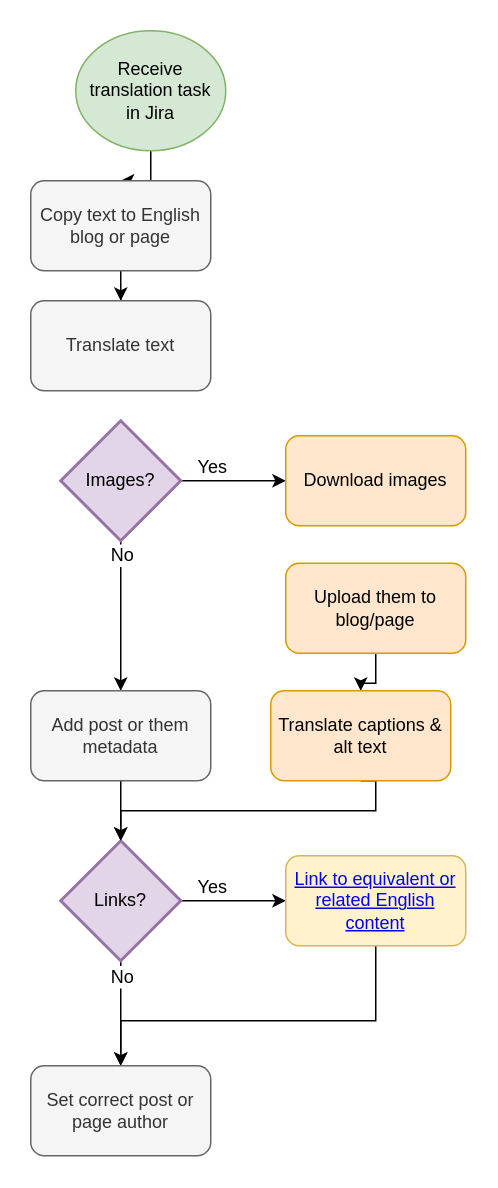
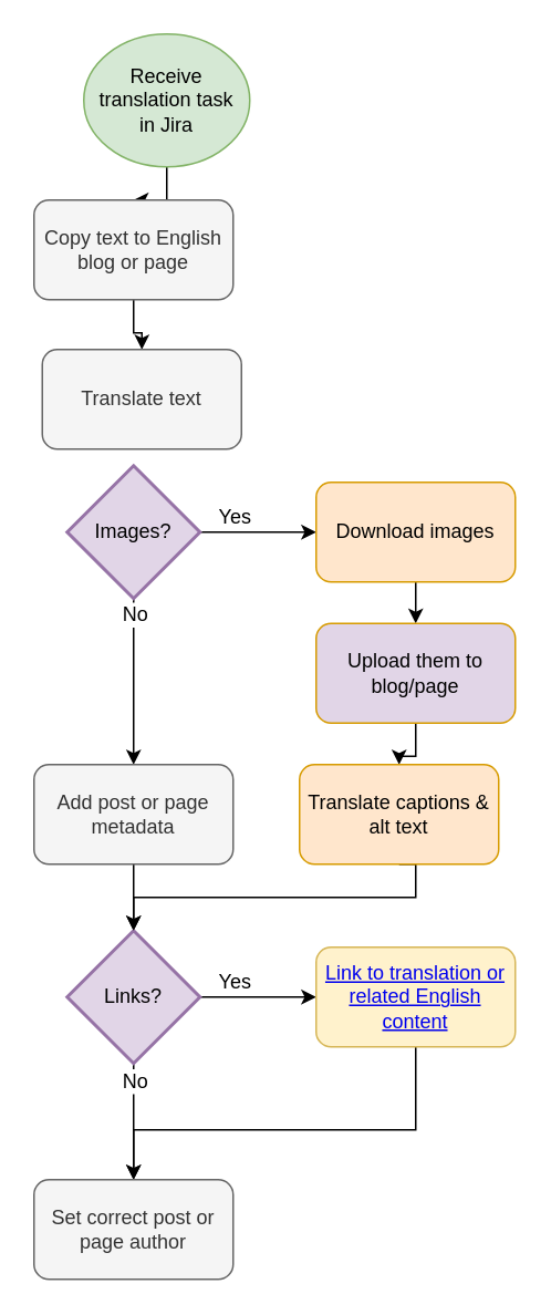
- <mxCell id="6" value="Translate text" style="rounded=1;whiteSpace=wrap;html=1;fillColor=#f5f5f5;strokeColor=#666666;fontColor=#333333;" parent="1" vertex="1"><mxGeometry x="20" y="200" width="120" height="60" as="geometry" /></mxCell>
+ <mxCell id="6" value="Translate text" style="rounded=1;whiteSpace=wrap;html=1;fillColor=#f5f5f5;strokeColor=#666666;fontColor=#333333;" parent="1" vertex="1"><mxGeometry x="25" y="210" width="120" height="60" as="geometry" /></mxCell>
+ <mxCell id="22" value="" style="edgeStyle=orthogonalEdgeStyle;rounded=0;orthogonalLoop=1;jettySize=auto;html=1;" parent="1" source="23" target="25" edge="1"><mxGeometry relative="1" as="geometry" /></mxCell>
- <mxCell id="25" value="Upload them to blog/page" style="rounded=1;whiteSpace=wrap;html=1;fillColor=#ffe6cc;strokeColor=#d79b00;" parent="1" vertex="1"><mxGeometry x="190" y="375" width="120" height="60" as="geometry" /></mxCell>
+ <mxCell id="25" value="Upload them to blog/page" style="rounded=1;whiteSpace=wrap;html=1;fillColor=#e1d5e7;strokeColor=#d79b00;" parent="1" vertex="1"><mxGeometry x="190" y="375" width="120" height="60" as="geometry" /></mxCell>
- <mxCell id="13" value="Add post or them metadata" style="rounded=1;whiteSpace=wrap;html=1;fillColor=#f5f5f5;strokeColor=#666666;fontColor=#333333;" parent="1" vertex="1"><mxGeometry x="20" y="460" width="120" height="60" as="geometry" /></mxCell>
+ <mxCell id="13" value="Add post or page metadata" style="rounded=1;whiteSpace=wrap;html=1;fillColor=#f5f5f5;strokeColor=#666666;fontColor=#333333;" parent="1" vertex="1"><mxGeometry x="20" y="460" width="120" height="60" as="geometry" /></mxCell>
- <mxCell id="20" value="Link to equivalent or related English content" style="rounded=1;whiteSpace=wrap;html=1;fillColor=#fff2cc;strokeColor=#d6b656;fontColor=#0000EE;fontStyle=4;" parent="1" vertex="1"><mxGeometry x="190" y="570" width="120" height="60" as="geometry" /></mxCell>
+ <mxCell id="20" value="Link to translation or related English content" style="rounded=1;whiteSpace=wrap;html=1;fillColor=#fff2cc;strokeColor=#d6b656;fontColor=#0000EE;fontStyle=4;" parent="1" vertex="1"><mxGeometry x="190" y="570" width="120" height="60" as="geometry" /></mxCell>
